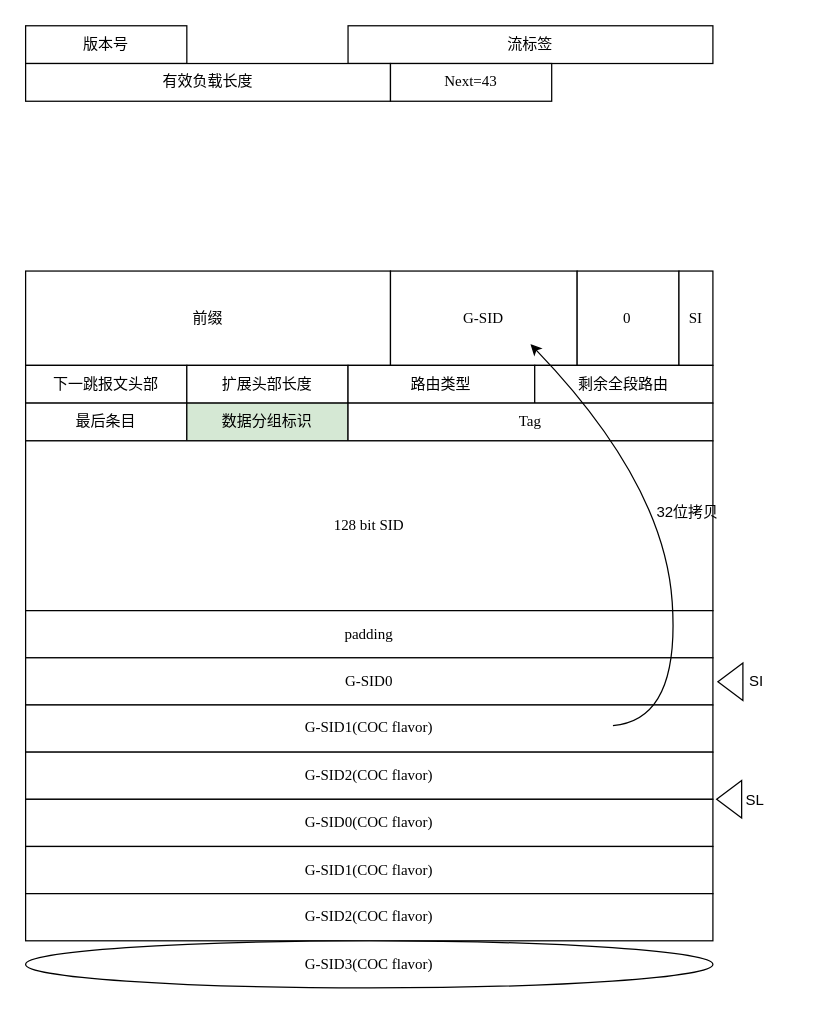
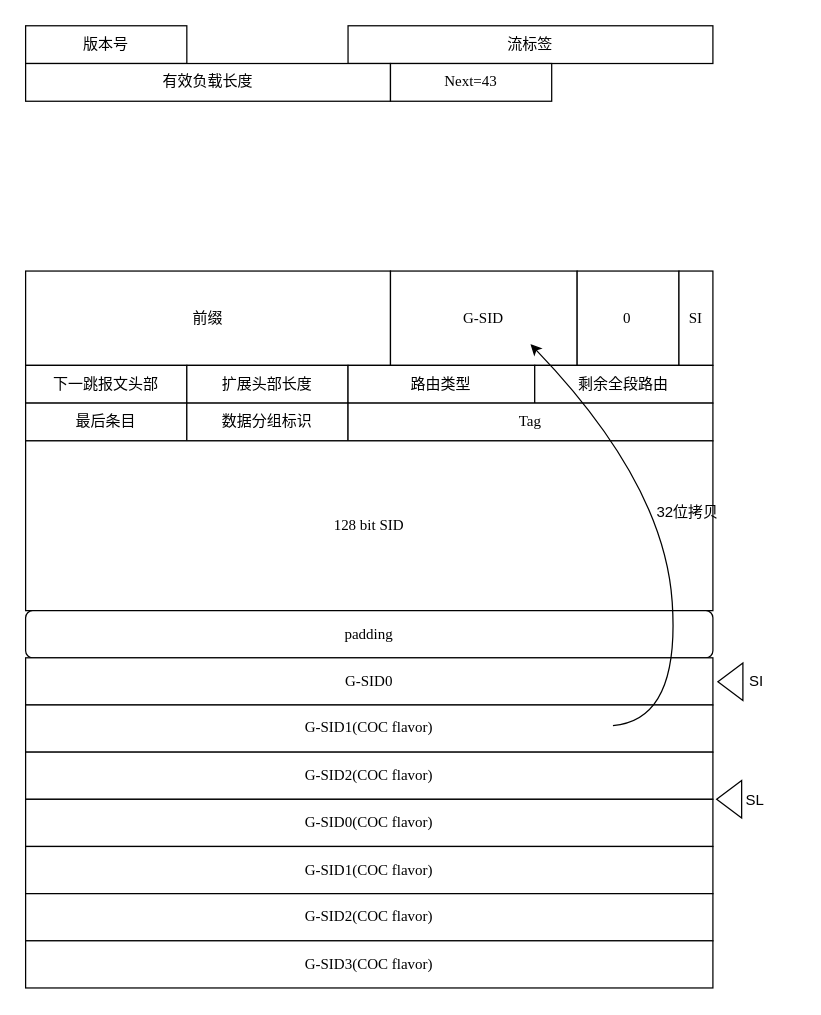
- <mxCell id="16" value="数据分组标识" style="rounded=0;whiteSpace=wrap;html=1;fontFamily=宋体;fillColor=#d5e8d4;" vertex="1" parent="2"><mxGeometry x="129.012" y="301.961" width="129.012" height="30.196" as="geometry" /></mxCell>
+ <mxCell id="16" value="数据分组标识" style="rounded=0;whiteSpace=wrap;html=1;fontFamily=宋体;" vertex="1" parent="2"><mxGeometry x="129.012" y="301.961" width="129.012" height="30.196" as="geometry" /></mxCell>
- <mxCell id="19" value="padding" style="rounded=0;whiteSpace=wrap;html=1;fontFamily=宋体;" vertex="1" parent="2"><mxGeometry y="468.039" width="550" height="37.745" as="geometry" /></mxCell>
+ <mxCell id="19" value="padding" style="whiteSpace=wrap;html=1;fontFamily=宋体;rounded=1;" vertex="1" parent="2"><mxGeometry y="468.039" width="550" height="37.745" as="geometry" /></mxCell>
- <mxCell id="26" value="G-SID3(COC flavor)" style="ellipse;whiteSpace=wrap;html=1;fontFamily=宋体;" vertex="1" parent="2"><mxGeometry y="732.255" width="550" height="37.745" as="geometry" /></mxCell>
+ <mxCell id="26" value="G-SID3(COC flavor)" style="rounded=0;whiteSpace=wrap;html=1;fontFamily=宋体;" vertex="1" parent="2"><mxGeometry y="732.255" width="550" height="37.745" as="geometry" /></mxCell>
